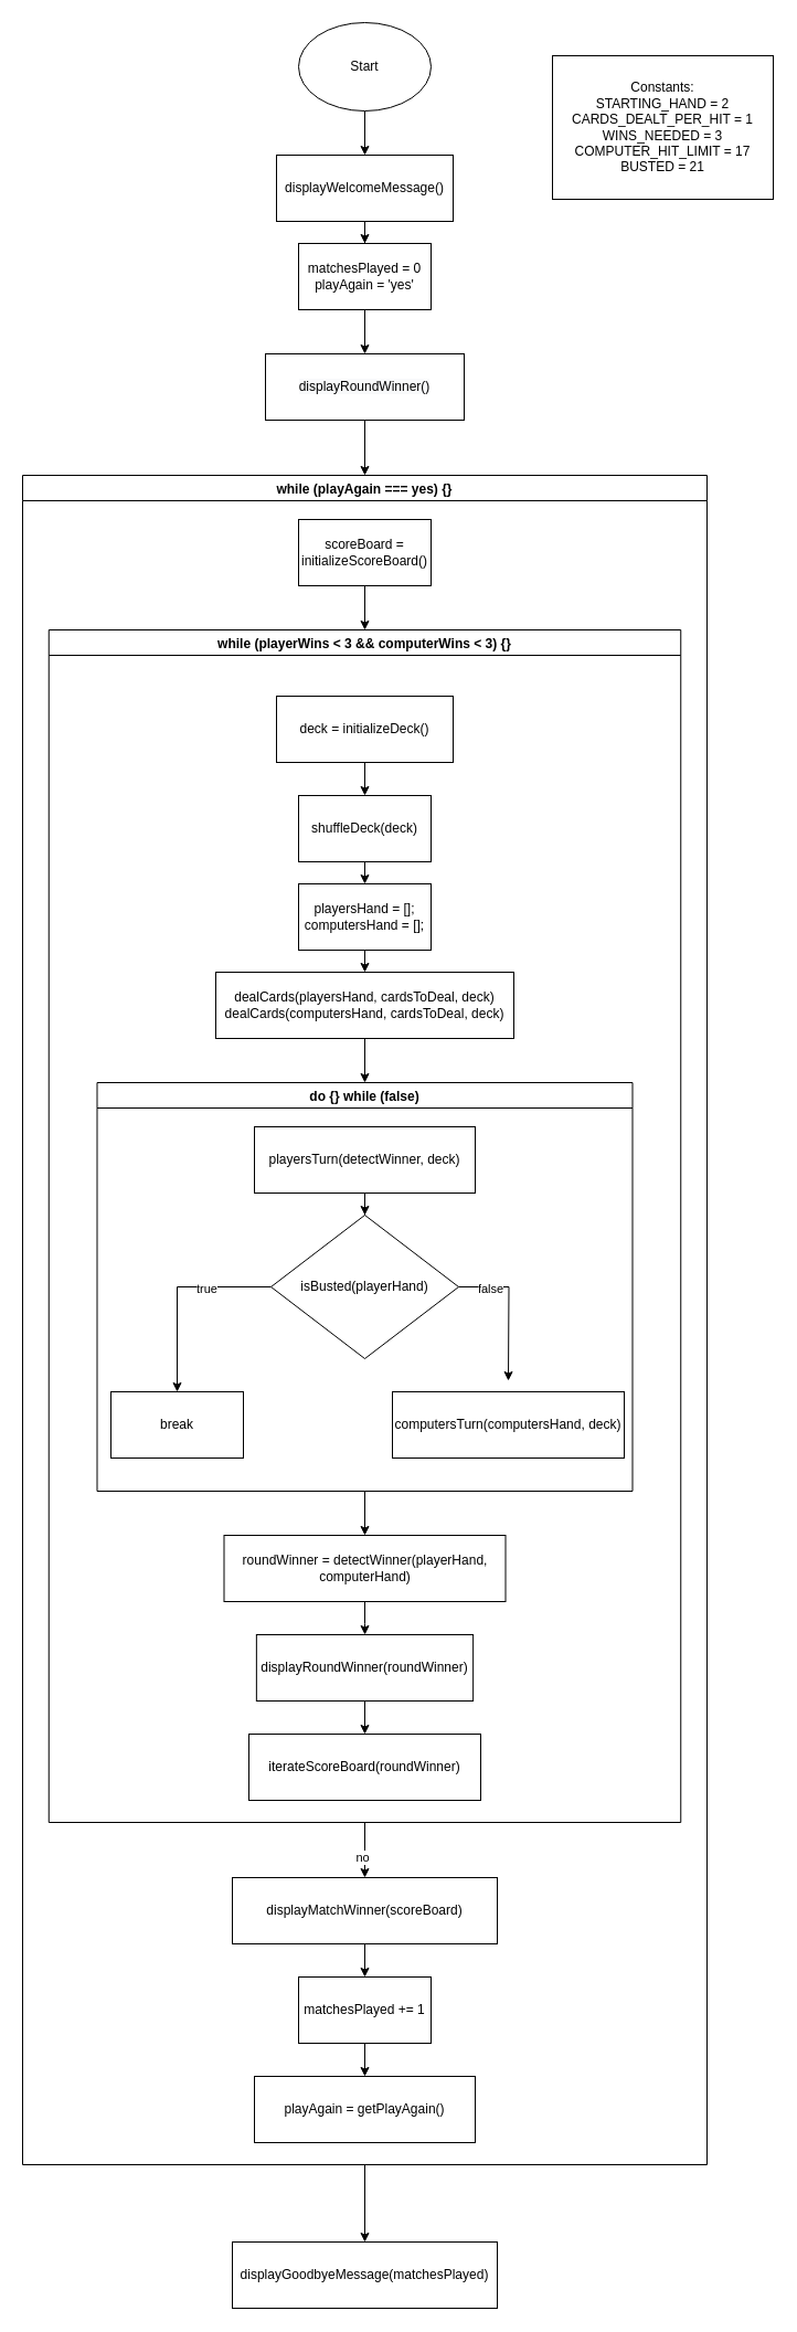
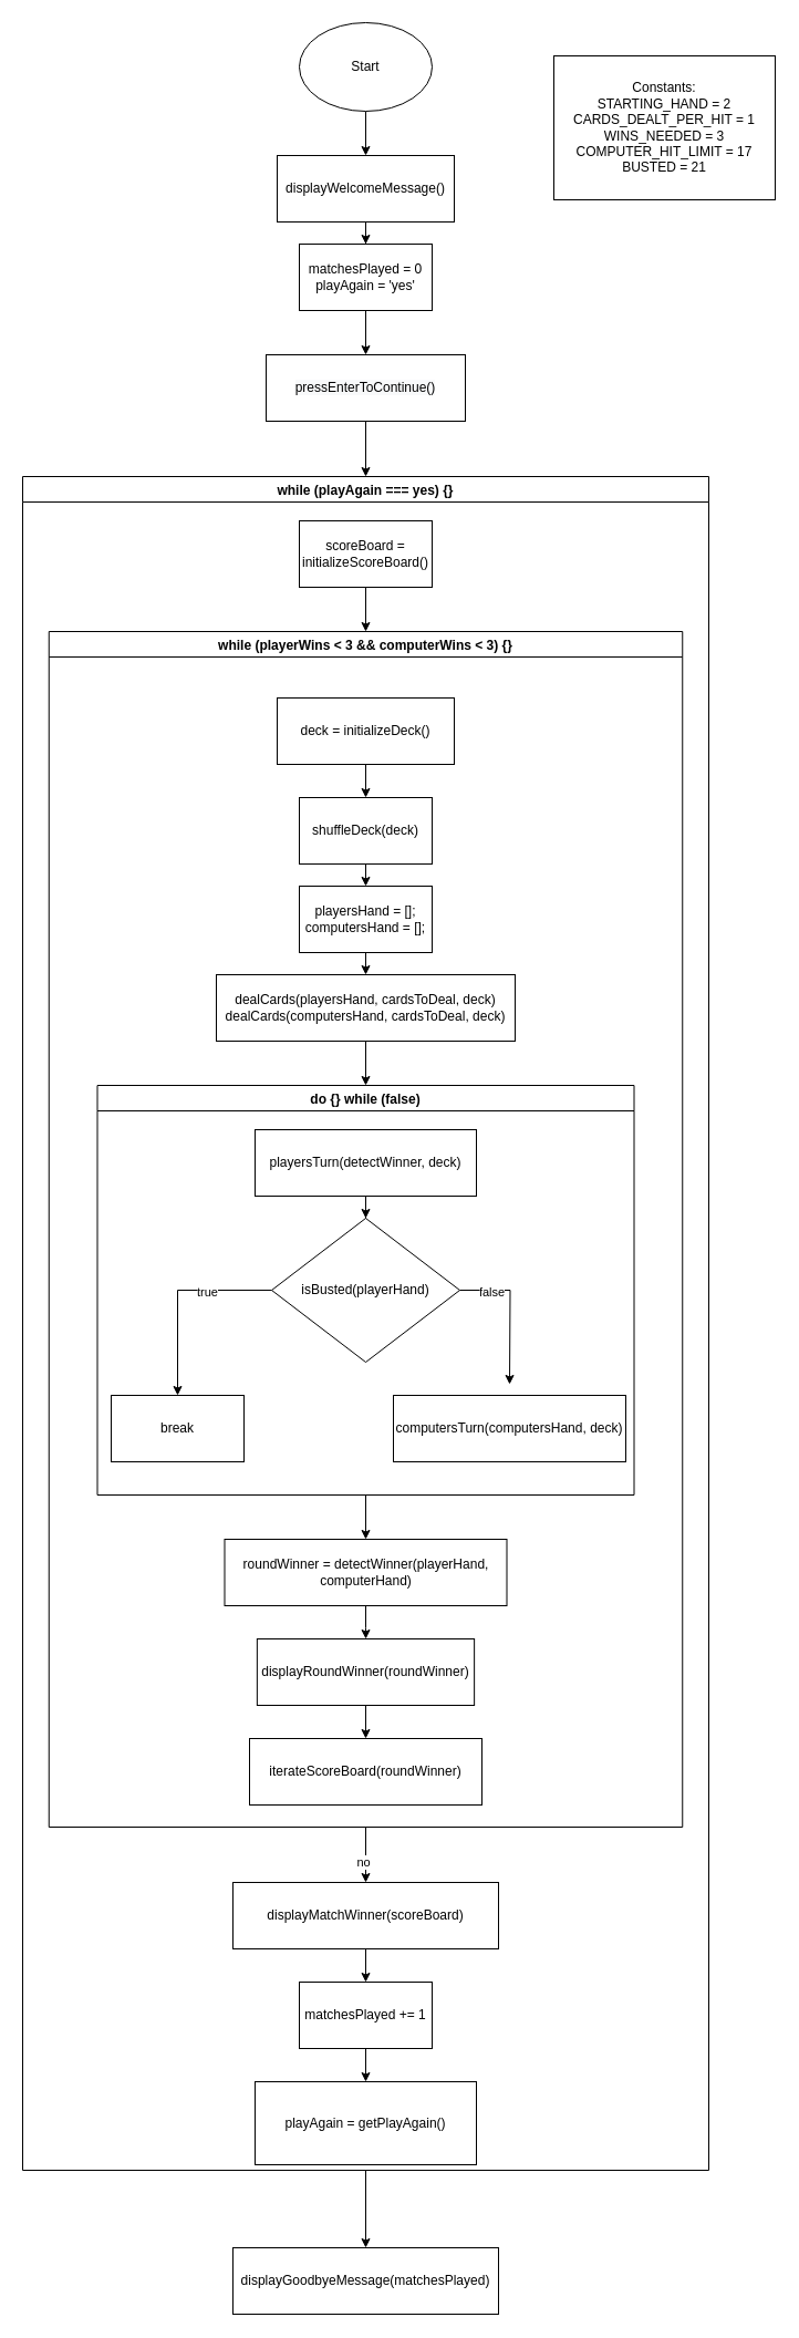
- <mxCell id="8" value="&lt;meta charset=&quot;utf-8&quot;&gt;&lt;span style=&quot;color: rgb(0, 0, 0); font-family: helvetica; font-size: 12px; font-style: normal; font-weight: 400; letter-spacing: normal; text-align: center; text-indent: 0px; text-transform: none; word-spacing: 0px; background-color: rgb(248, 249, 250); display: inline; float: none;&quot;&gt;displayRoundWinner()&lt;/span&gt;" style="rounded=0;whiteSpace=wrap;html=1;" vertex="1" parent="1"><mxGeometry x="240" y="320" width="180" height="60" as="geometry" /></mxCell>
+ <mxCell id="8" value="&lt;meta charset=&quot;utf-8&quot;&gt;&lt;span style=&quot;color: rgb(0, 0, 0); font-family: helvetica; font-size: 12px; font-style: normal; font-weight: 400; letter-spacing: normal; text-align: center; text-indent: 0px; text-transform: none; word-spacing: 0px; background-color: rgb(248, 249, 250); display: inline; float: none;&quot;&gt;pressEnterToContinue()&lt;/span&gt;" style="rounded=0;whiteSpace=wrap;html=1;" vertex="1" parent="1"><mxGeometry x="240" y="320" width="180" height="60" as="geometry" /></mxCell>
- <mxCell id="14" value="playAgain = getPlayAgain()" style="rounded=0;whiteSpace=wrap;html=1;" vertex="1" parent="13"><mxGeometry x="210" y="1450" width="200" height="60" as="geometry" /></mxCell>
+ <mxCell id="14" value="playAgain = getPlayAgain()" style="rounded=0;whiteSpace=wrap;html=1;" vertex="1" parent="13"><mxGeometry x="210" y="1450" width="200" height="75" as="geometry" /></mxCell>
